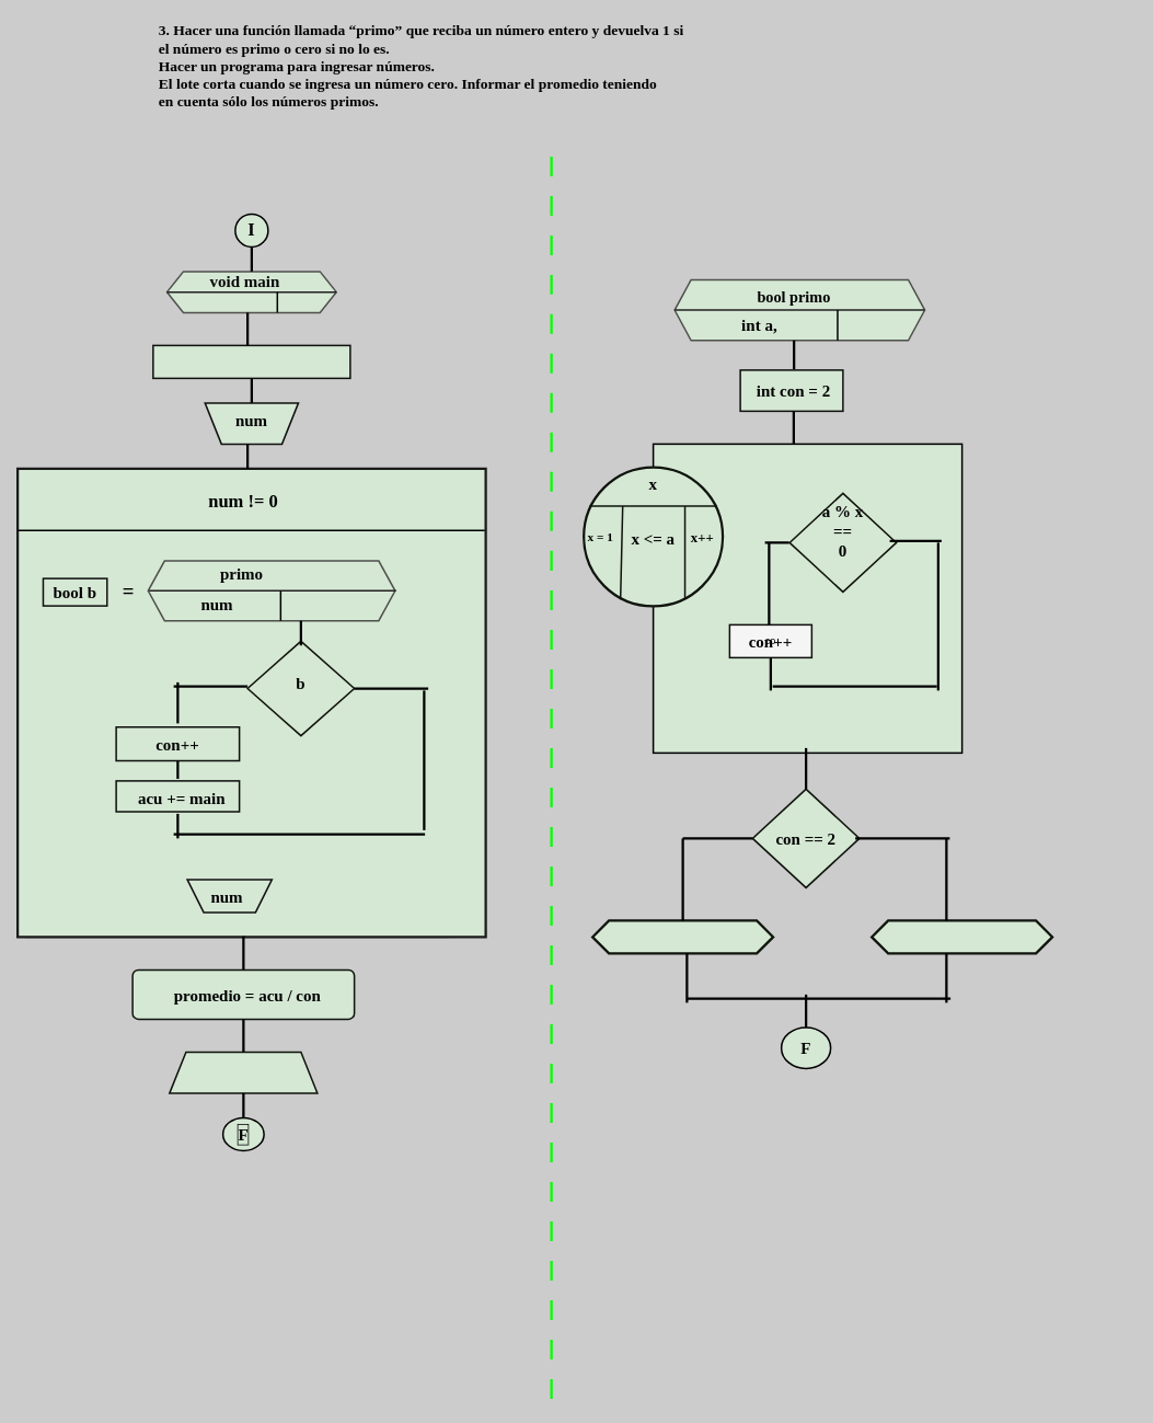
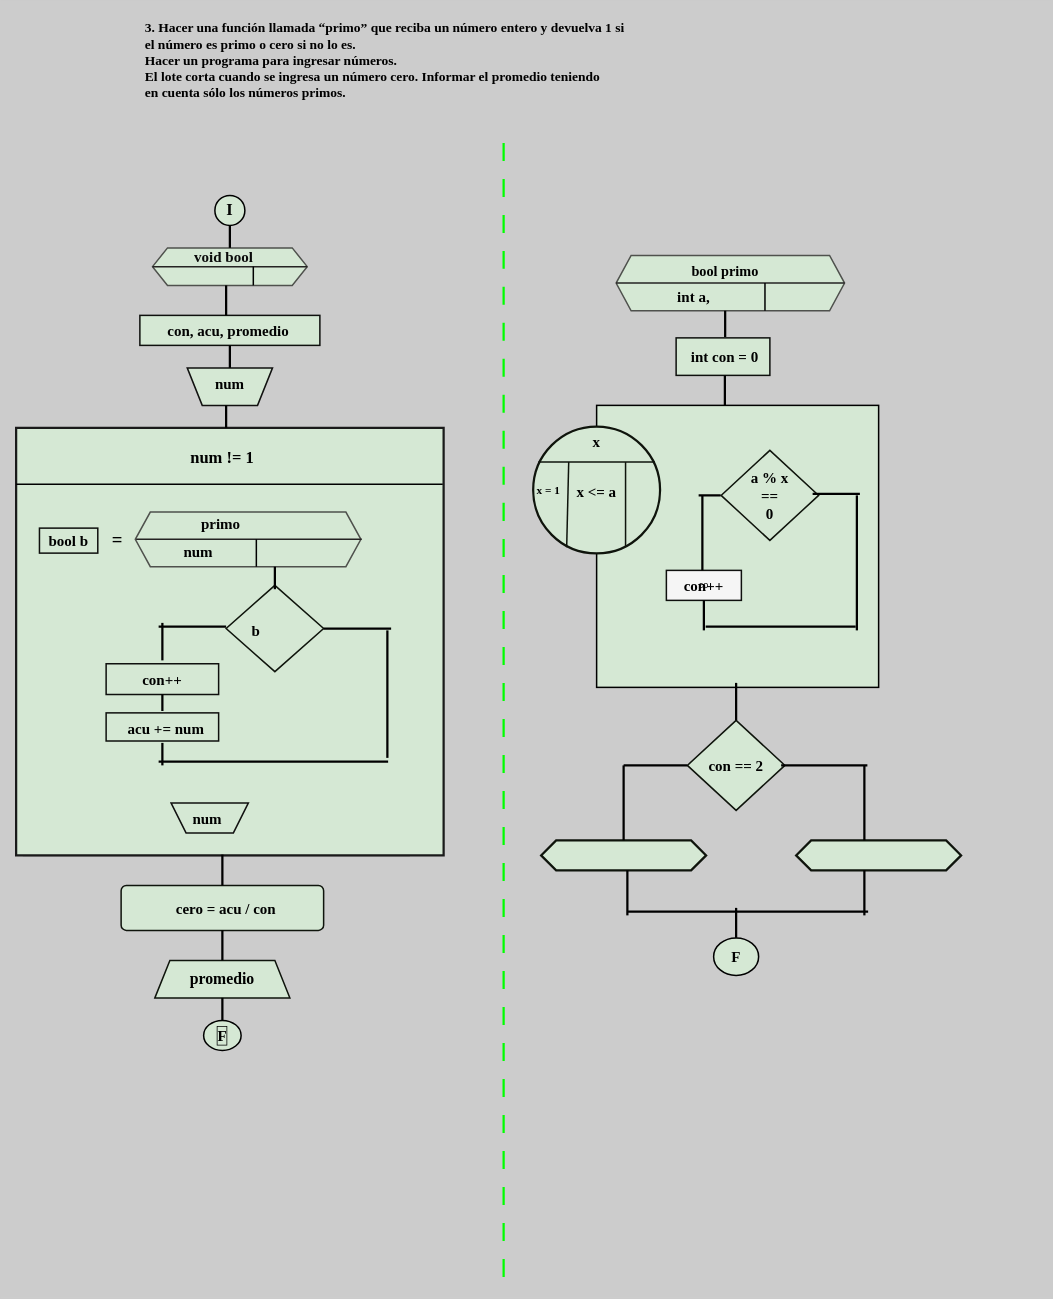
- <mxCell id="9" value="void main" style="text;strokeColor=none;align=center;fillColor=none;html=1;verticalAlign=middle;whiteSpace=wrap;rounded=0;fontSize=20;fontFamily=Architects Daughter;fontColor=#0a0a0a;fontStyle=1" parent="5" vertex="1"><mxGeometry x="30.0" y="-8.75" width="130" height="40" as="geometry" /></mxCell>
+ <mxCell id="9" value="void bool" style="text;strokeColor=none;align=center;fillColor=none;html=1;verticalAlign=middle;whiteSpace=wrap;rounded=0;fontSize=20;fontFamily=Architects Daughter;fontColor=#0a0a0a;fontStyle=1" parent="5" vertex="1"><mxGeometry x="30.0" y="-8.75" width="130" height="40" as="geometry" /></mxCell>
+ <mxCell id="14" value="con, acu, promedio" style="text;strokeColor=none;align=center;fillColor=none;html=1;verticalAlign=middle;whiteSpace=wrap;rounded=0;fontSize=20;fontFamily=Architects Daughter;fontColor=#030303;fontStyle=1" parent="12" vertex="1"><mxGeometry x="16.35" width="203.65" height="40" as="geometry" /></mxCell>
- <mxCell id="101" value="int con = 2" style="text;strokeColor=none;align=center;fillColor=none;html=1;verticalAlign=middle;whiteSpace=wrap;rounded=0;fontSize=20;fontFamily=Architects Daughter;fontStyle=1;fontColor=#000000;" vertex="1" parent="90"><mxGeometry x="140" y="115" width="140" height="40" as="geometry" /></mxCell>
+ <mxCell id="101" value="int con = 0" style="text;strokeColor=none;align=center;fillColor=none;html=1;verticalAlign=middle;whiteSpace=wrap;rounded=0;fontSize=20;fontFamily=Architects Daughter;fontStyle=1;fontColor=#000000;" vertex="1" parent="90"><mxGeometry x="140" y="115" width="140" height="40" as="geometry" /></mxCell>
- <mxCell id="32" value="num != 0" style="text;strokeColor=none;align=center;fillColor=none;html=1;verticalAlign=middle;whiteSpace=wrap;rounded=0;fontSize=22;fontFamily=Architects Daughter;fontColor=#000000;fontStyle=1;container=0;" parent="15" vertex="1"><mxGeometry x="169.711" y="10" width="210" height="60" as="geometry" /></mxCell>
+ <mxCell id="32" value="num != 1" style="text;strokeColor=none;align=center;fillColor=none;html=1;verticalAlign=middle;whiteSpace=wrap;rounded=0;fontSize=22;fontFamily=Architects Daughter;fontColor=#000000;fontStyle=1;container=0;" parent="15" vertex="1"><mxGeometry x="169.711" y="10" width="210" height="60" as="geometry" /></mxCell>
- <mxCell id="83" value="a % x&lt;br&gt;==&lt;br&gt;0" style="text;strokeColor=none;align=center;fillColor=none;html=1;verticalAlign=middle;whiteSpace=wrap;rounded=0;fontSize=20;fontFamily=Architects Daughter;fontStyle=1;fontColor=#000000;" vertex="1" parent="81"><mxGeometry x="30" y="15" width="70" height="60" as="geometry" /></mxCell>
+ <mxCell id="83" value="a % x&lt;br&gt;==&lt;br&gt;0" style="text;strokeColor=none;align=center;fillColor=none;html=1;verticalAlign=middle;whiteSpace=wrap;rounded=0;fontSize=20;fontFamily=Architects Daughter;fontStyle=1;fontColor=#000000;" vertex="1" parent="81"><mxGeometry x="30" y="30" width="70" height="60" as="geometry" /></mxCell>
- <mxCell id="79" value="x++" style="text;strokeColor=none;align=center;fillColor=none;html=1;verticalAlign=middle;whiteSpace=wrap;rounded=0;fontSize=17;fontFamily=Architects Daughter;fontStyle=1;fontColor=#000000;" vertex="1" parent="71"><mxGeometry x="119.2" y="76.8" width="50" height="20" as="geometry" /></mxCell>
- <mxCell id="44" value="b" style="text;strokeColor=none;align=center;fillColor=none;html=1;verticalAlign=middle;whiteSpace=wrap;rounded=0;fontSize=20;fontFamily=Architects Daughter;fontStyle=1;fontColor=#000000;container=0;" vertex="1" parent="42"><mxGeometry x="35.0" y="35" width="60" height="30" as="geometry" /></mxCell>
+ <mxCell id="44" value="b" style="text;strokeColor=none;align=center;fillColor=none;html=1;verticalAlign=middle;whiteSpace=wrap;rounded=0;fontSize=20;fontFamily=Architects Daughter;fontStyle=1;fontColor=#000000;container=0;" vertex="1" parent="42"><mxGeometry x="10" y="45" width="60" height="30" as="geometry" /></mxCell>
- <mxCell id="26" value="acu += main" style="text;strokeColor=none;align=center;fillColor=none;html=1;verticalAlign=middle;whiteSpace=wrap;rounded=0;fontSize=20;fontFamily=Architects Daughter;fontStyle=1;fontColor=#000000;aspect=fixed;" vertex="1" parent="24"><mxGeometry x="10" y="5" width="140" height="30" as="geometry" /></mxCell>
+ <mxCell id="26" value="acu += num" style="text;strokeColor=none;align=center;fillColor=none;html=1;verticalAlign=middle;whiteSpace=wrap;rounded=0;fontSize=20;fontFamily=Architects Daughter;fontStyle=1;fontColor=#000000;aspect=fixed;" vertex="1" parent="24"><mxGeometry x="10" y="5" width="140" height="30" as="geometry" /></mxCell>
- <mxCell id="59" value="promedio = acu / con" style="text;strokeColor=none;align=center;fillColor=none;html=1;verticalAlign=middle;whiteSpace=wrap;rounded=0;fontSize=20;fontFamily=Architects Daughter;fontStyle=1;fontColor=#000000;" vertex="1" parent="4"><mxGeometry x="170.001" y="925" width="220" height="50" as="geometry" /></mxCell>
+ <mxCell id="59" value="cero = acu / con" style="text;strokeColor=none;align=center;fillColor=none;html=1;verticalAlign=middle;whiteSpace=wrap;rounded=0;fontSize=20;fontFamily=Architects Daughter;fontStyle=1;fontColor=#000000;" vertex="1" parent="4"><mxGeometry x="170.001" y="925" width="220" height="50" as="geometry" /></mxCell>
+ <mxCell id="60" value="promedio" style="text;strokeColor=none;align=center;fillColor=none;html=1;verticalAlign=middle;whiteSpace=wrap;rounded=0;fontSize=21;fontFamily=Architects Daughter;fontStyle=1;fontColor=#000000;" vertex="1" parent="4"><mxGeometry x="215.001" y="1025" width="120" height="40" as="geometry" /></mxCell>
